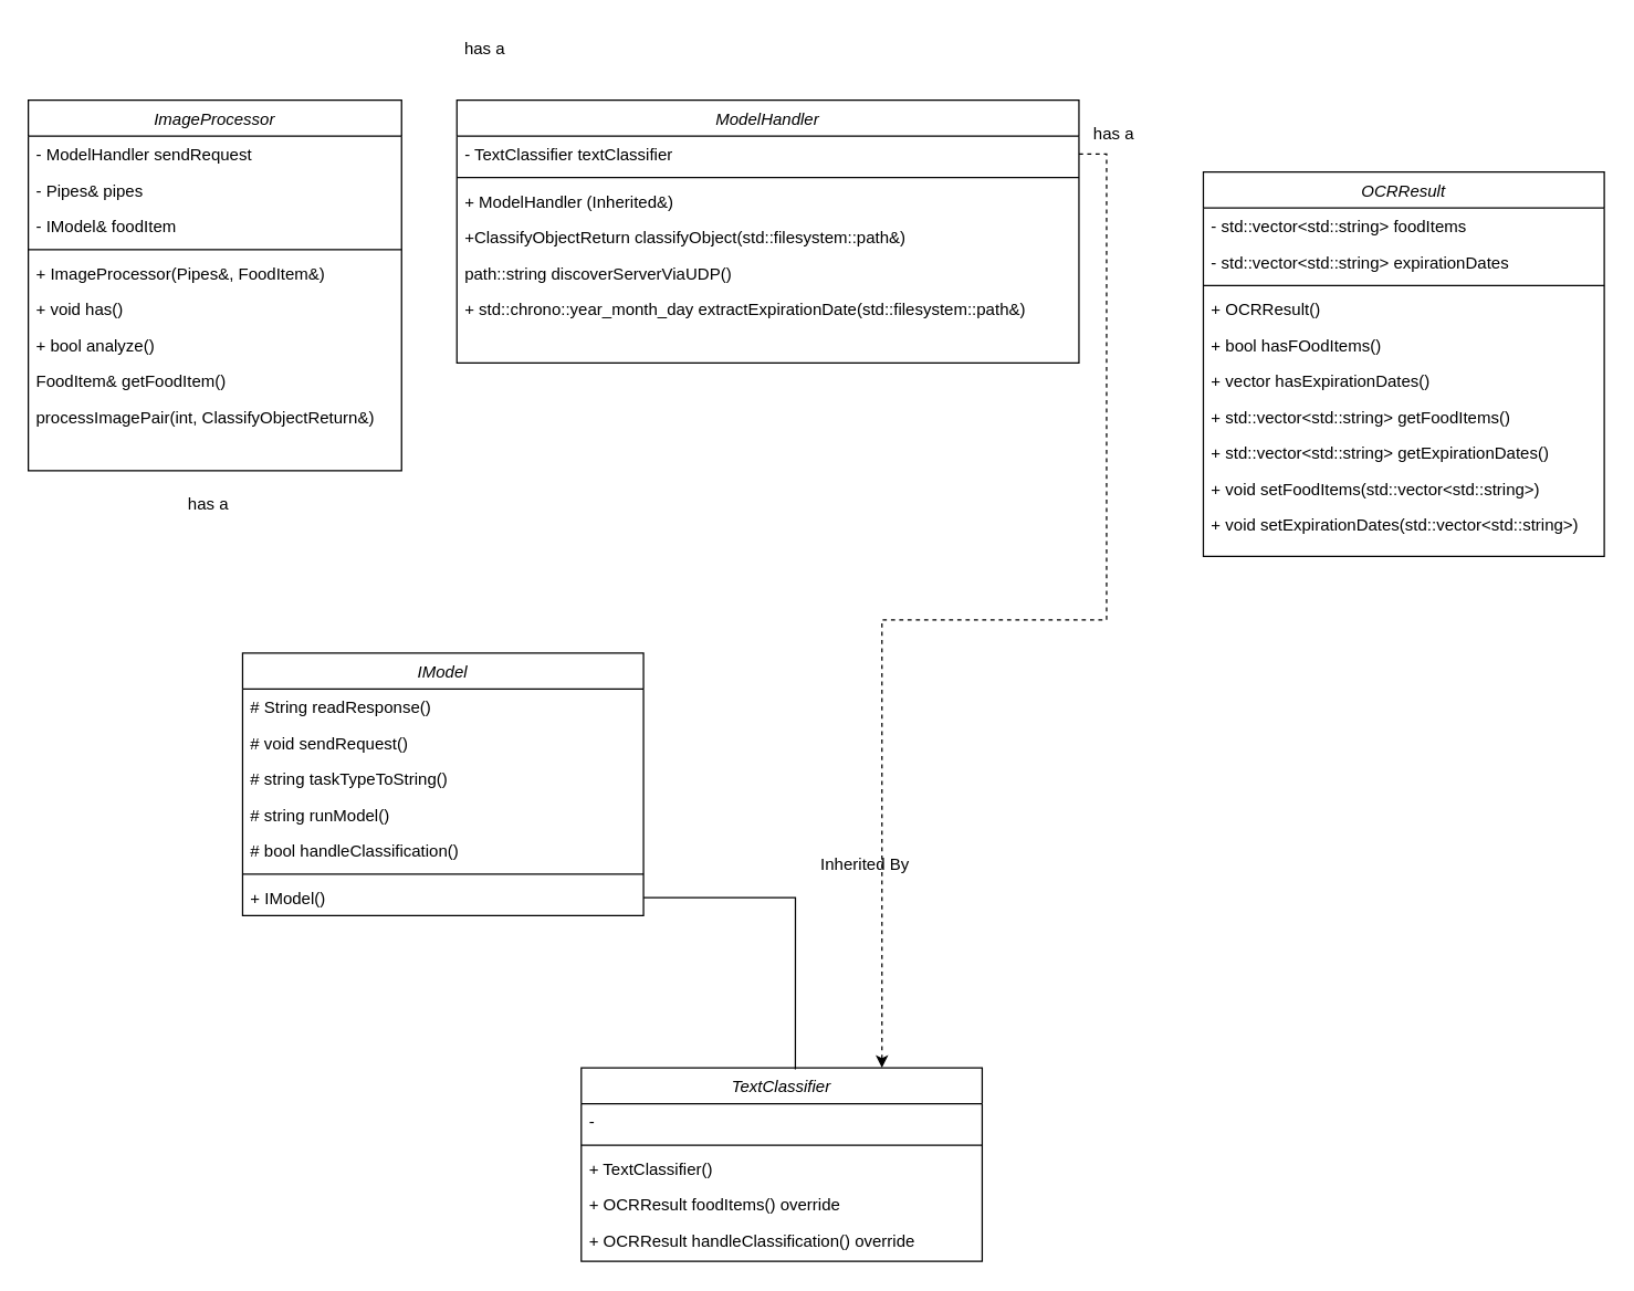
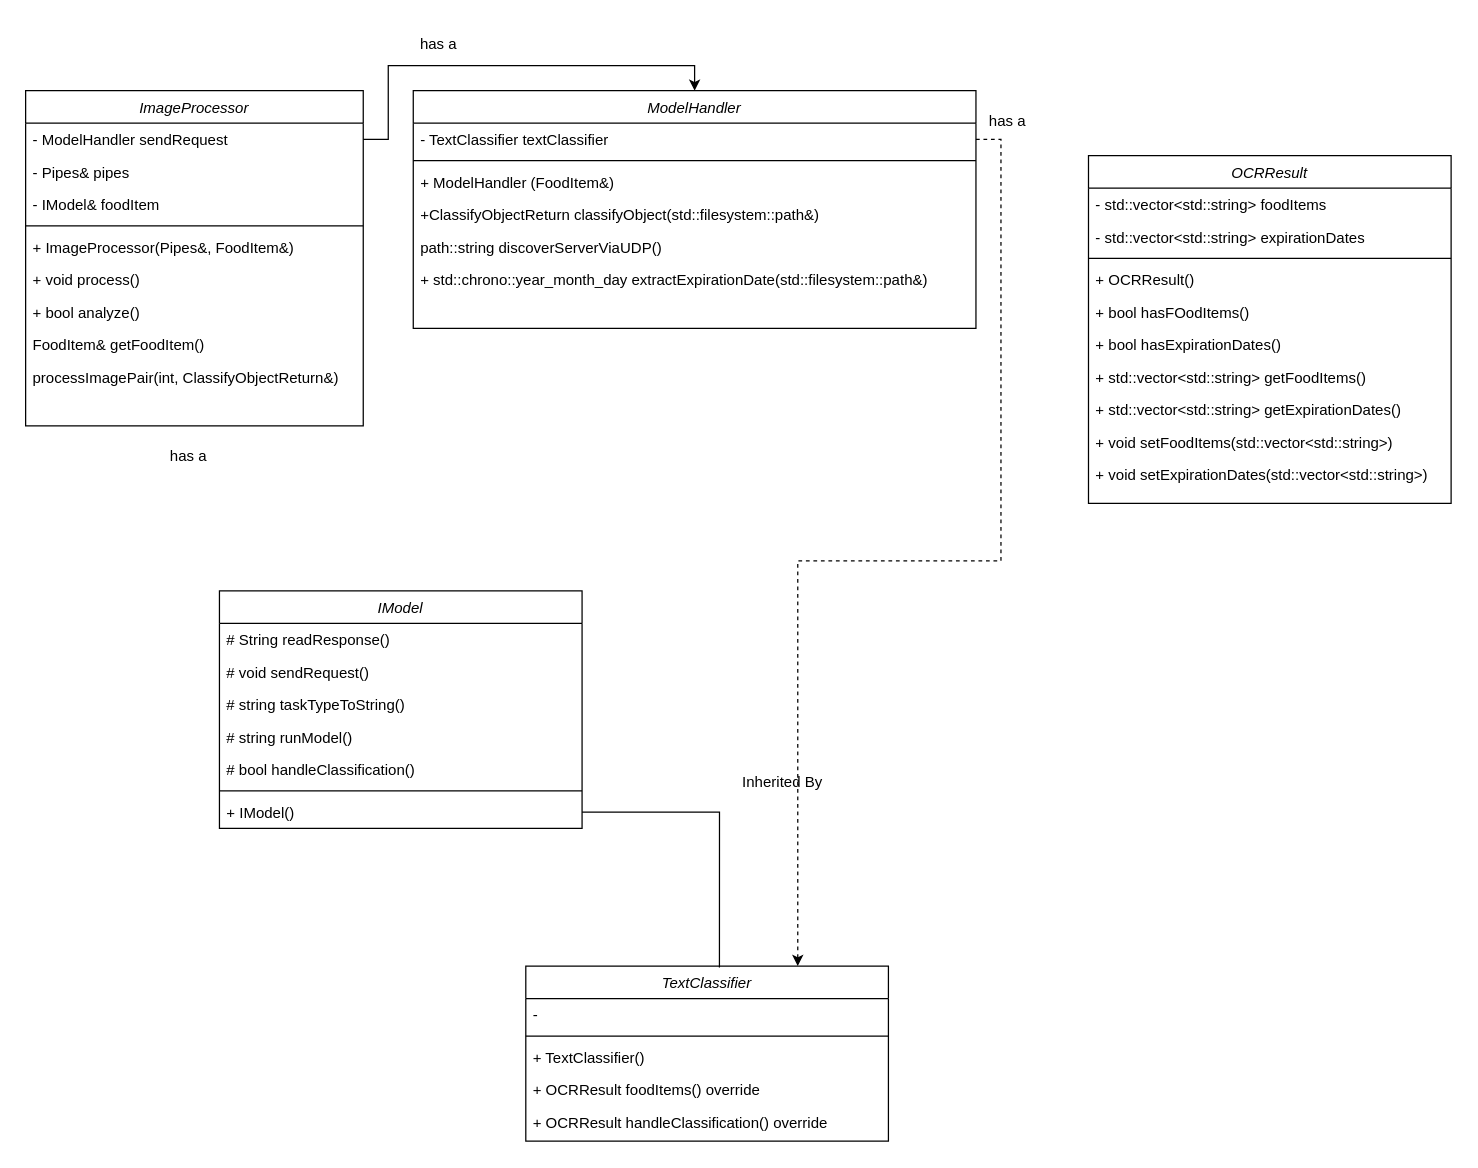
+ <mxCell id="36" style="edgeStyle=orthogonalEdgeStyle;rounded=0;orthogonalLoop=1;jettySize=auto;html=1;entryX=0.5;entryY=0;entryDx=0;entryDy=0;" parent="1" source="3" target="12" edge="1"><mxGeometry relative="1" as="geometry" /></mxCell>
- <mxCell id="15" value="+ ModelHandler (Inherited&amp;)" style="text;align=left;verticalAlign=top;spacingLeft=4;spacingRight=4;overflow=hidden;rotatable=0;points=[[0,0.5],[1,0.5]];portConstraint=eastwest;" parent="12" vertex="1"><mxGeometry y="60" width="450" height="26" as="geometry" /></mxCell>
+ <mxCell id="15" value="+ ModelHandler (FoodItem&amp;)" style="text;align=left;verticalAlign=top;spacingLeft=4;spacingRight=4;overflow=hidden;rotatable=0;points=[[0,0.5],[1,0.5]];portConstraint=eastwest;" parent="12" vertex="1"><mxGeometry y="60" width="450" height="26" as="geometry" /></mxCell>
- <mxCell id="8" value="+ void has()" style="text;align=left;verticalAlign=top;spacingLeft=4;spacingRight=4;overflow=hidden;rotatable=0;points=[[0,0.5],[1,0.5]];portConstraint=eastwest;" parent="2" vertex="1"><mxGeometry y="138" width="270" height="26" as="geometry" /></mxCell>
+ <mxCell id="8" value="+ void process()" style="text;align=left;verticalAlign=top;spacingLeft=4;spacingRight=4;overflow=hidden;rotatable=0;points=[[0,0.5],[1,0.5]];portConstraint=eastwest;" parent="2" vertex="1"><mxGeometry y="138" width="270" height="26" as="geometry" /></mxCell>
- <mxCell id="47" value="+ vector hasExpirationDates()" style="text;align=left;verticalAlign=top;spacingLeft=4;spacingRight=4;overflow=hidden;rotatable=0;points=[[0,0.5],[1,0.5]];portConstraint=eastwest;" vertex="1" parent="41"><mxGeometry y="138" width="290" height="26" as="geometry" /></mxCell>
+ <mxCell id="47" value="+ bool hasExpirationDates()" style="text;align=left;verticalAlign=top;spacingLeft=4;spacingRight=4;overflow=hidden;rotatable=0;points=[[0,0.5],[1,0.5]];portConstraint=eastwest;" vertex="1" parent="41"><mxGeometry y="138" width="290" height="26" as="geometry" /></mxCell>
